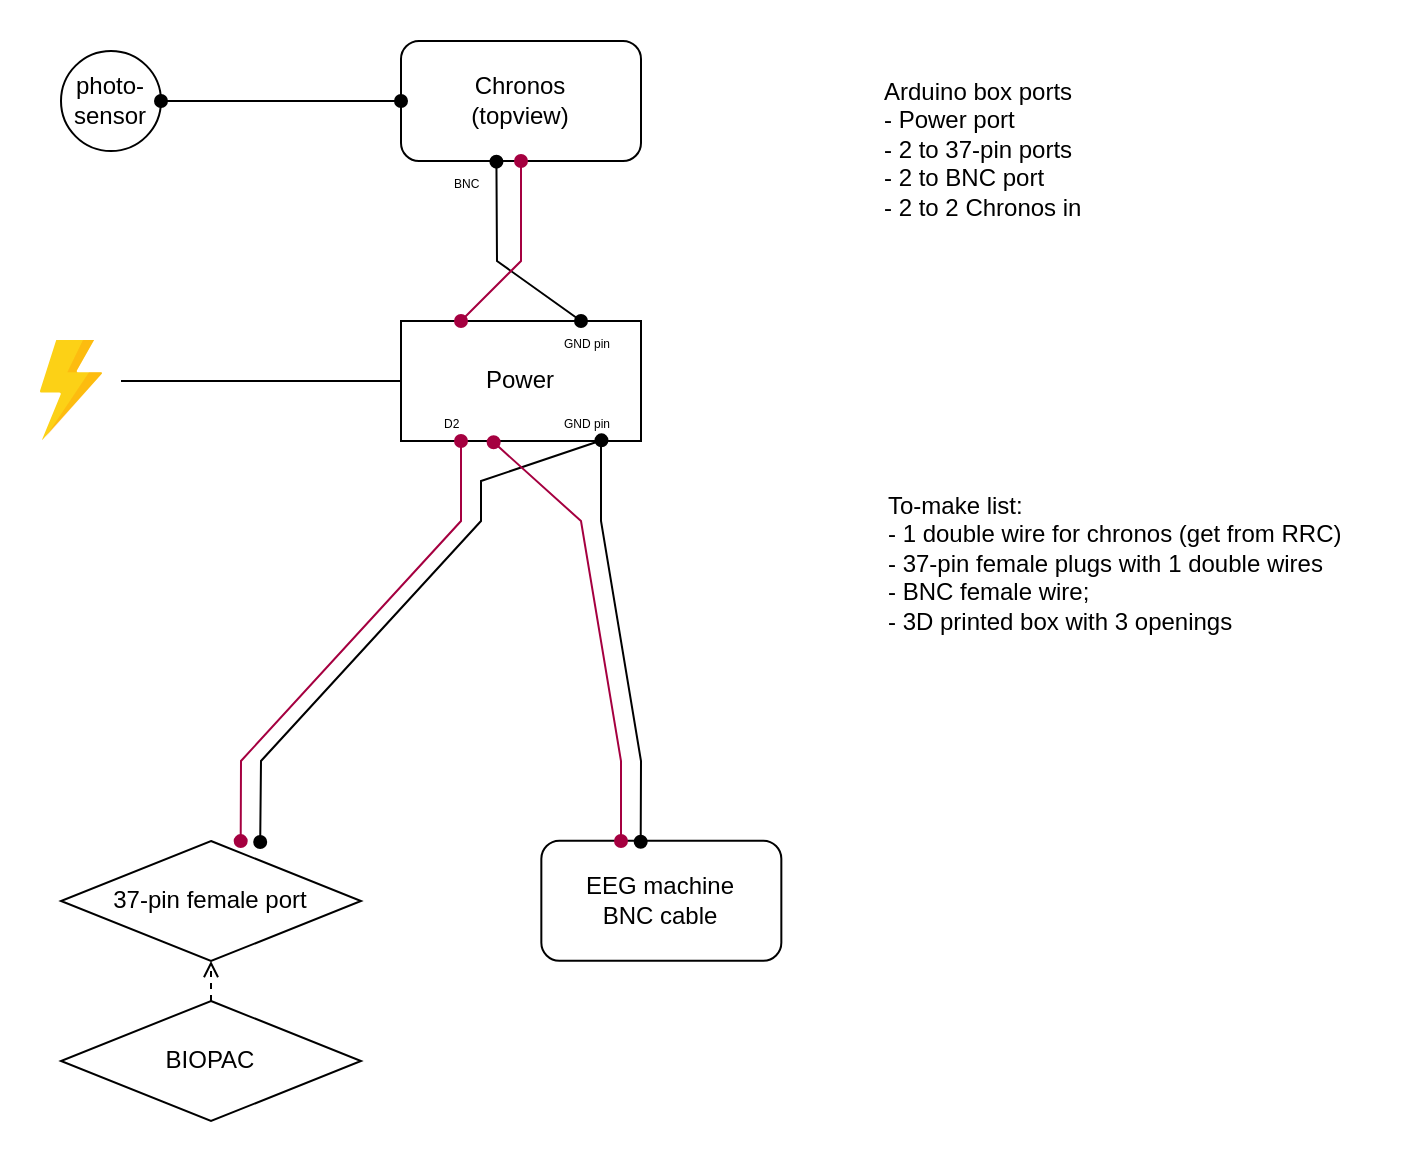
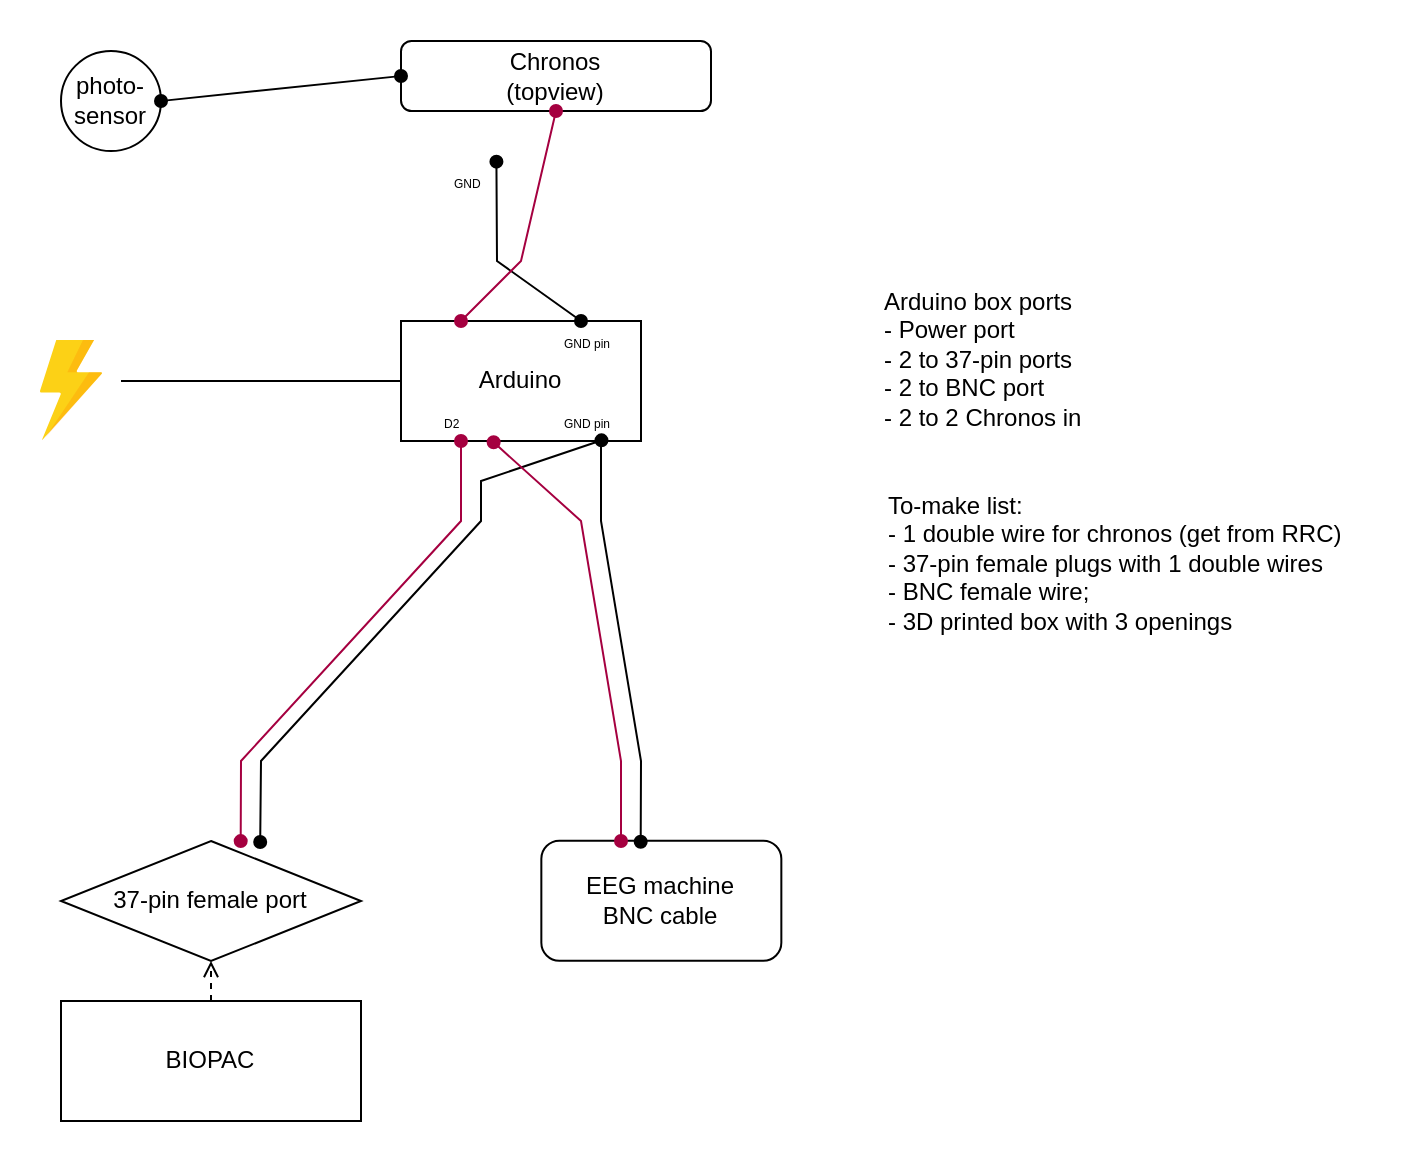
- <mxCell id="2" value="Chronos&lt;br&gt;(topview)&lt;br&gt;" style="rounded=1;whiteSpace=wrap;html=1;" parent="1" vertex="1"><mxGeometry x="200" y="20" width="120" height="60" as="geometry" /></mxCell>
+ <mxCell id="2" value="Chronos&lt;br&gt;(topview)&lt;br&gt;" style="rounded=1;whiteSpace=wrap;html=1;" parent="1" vertex="1"><mxGeometry x="200" y="20" width="155" height="35" as="geometry" /></mxCell>
- <mxCell id="19" value="Arduino box ports&lt;br&gt;- Power port&lt;br&gt;- 2 to 37-pin ports&lt;br&gt;- 2 to BNC port&lt;br&gt;- 2 to 2 Chronos in&lt;br&gt;" style="text;html=1;resizable=0;points=[];autosize=1;align=left;verticalAlign=top;spacingTop=-4;" vertex="1" parent="1"><mxGeometry x="440" y="36" width="110" height="70" as="geometry" /></mxCell>
+ <mxCell id="19" value="Arduino box ports&lt;br&gt;- Power port&lt;br&gt;- 2 to 37-pin ports&lt;br&gt;- 2 to BNC port&lt;br&gt;- 2 to 2 Chronos in&lt;br&gt;" style="text;html=1;resizable=0;points=[];autosize=1;align=left;verticalAlign=top;spacingTop=-4;" vertex="1" parent="1"><mxGeometry x="440" y="141" width="110" height="70" as="geometry" /></mxCell>
- <mxCell id="12" value="&lt;font style=&quot;font-size: 6px&quot;&gt;BNC&lt;/font&gt;" style="text;html=1;resizable=0;points=[];autosize=1;align=left;verticalAlign=top;spacingTop=-4;" parent="1" vertex="1"><mxGeometry x="225" y="80" width="30" height="20" as="geometry" /></mxCell>
+ <mxCell id="12" value="&lt;font style=&quot;font-size: 6px&quot;&gt;GND&lt;/font&gt;" style="text;html=1;resizable=0;points=[];autosize=1;align=left;verticalAlign=top;spacingTop=-4;" parent="1" vertex="1"><mxGeometry x="225" y="80" width="30" height="20" as="geometry" /></mxCell>
- <mxCell id="3" value="Power" style="rounded=0;whiteSpace=wrap;html=1;" parent="1" vertex="1"><mxGeometry x="200" y="160" width="120" height="60" as="geometry" /></mxCell>
+ <mxCell id="3" value="Arduino" style="rounded=0;whiteSpace=wrap;html=1;" parent="1" vertex="1"><mxGeometry x="200" y="160" width="120" height="60" as="geometry" /></mxCell>
- <mxCell id="21" value="BIOPAC" style="rhombus;whiteSpace=wrap;html=1;" vertex="1" parent="1"><mxGeometry x="30" y="500" width="150" height="60" as="geometry" /></mxCell>
+ <mxCell id="21" value="BIOPAC" style="rounded=0;whiteSpace=wrap;html=1;" vertex="1" parent="1"><mxGeometry x="30" y="500" width="150" height="60" as="geometry" /></mxCell>
